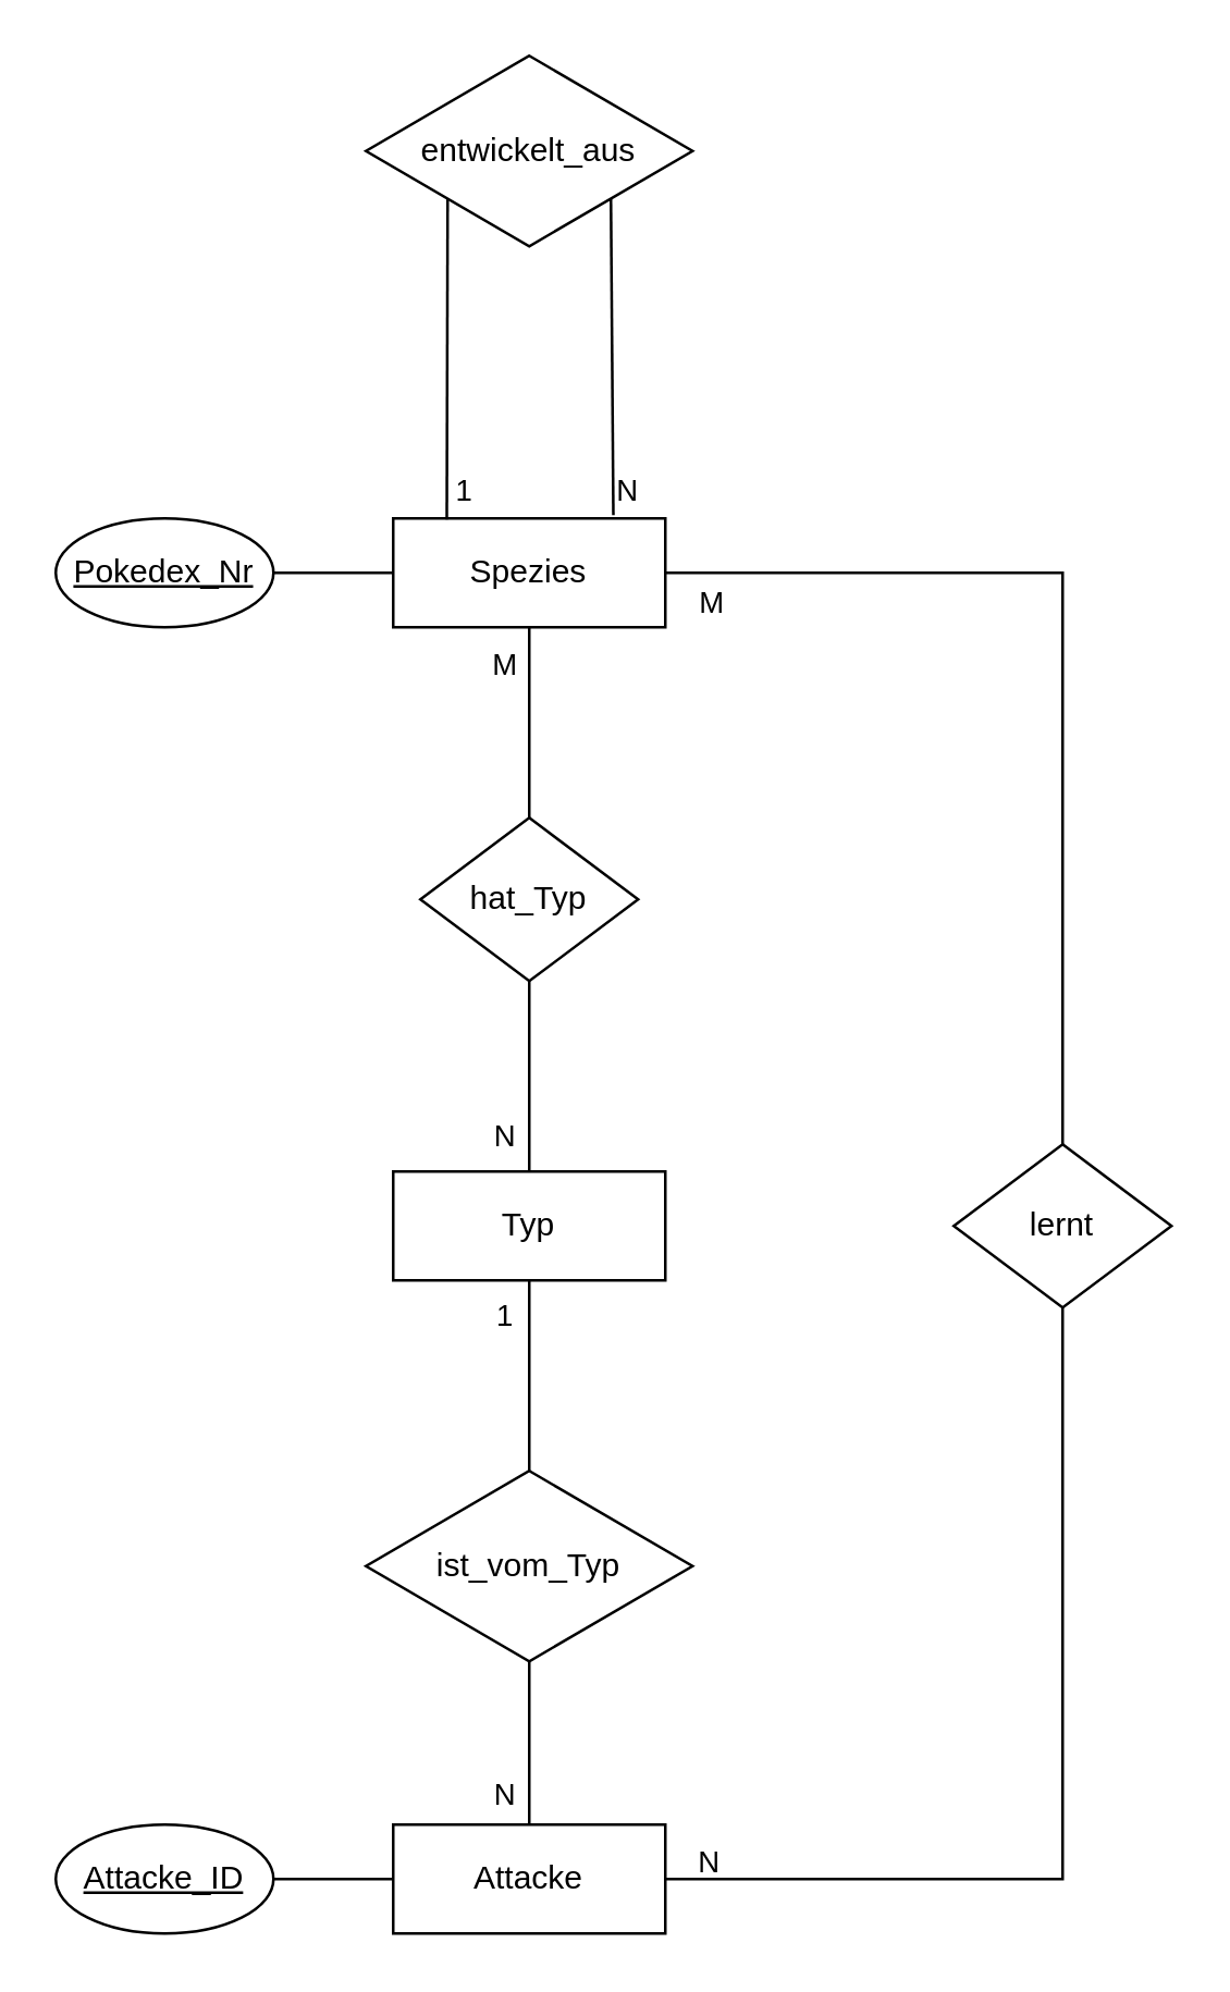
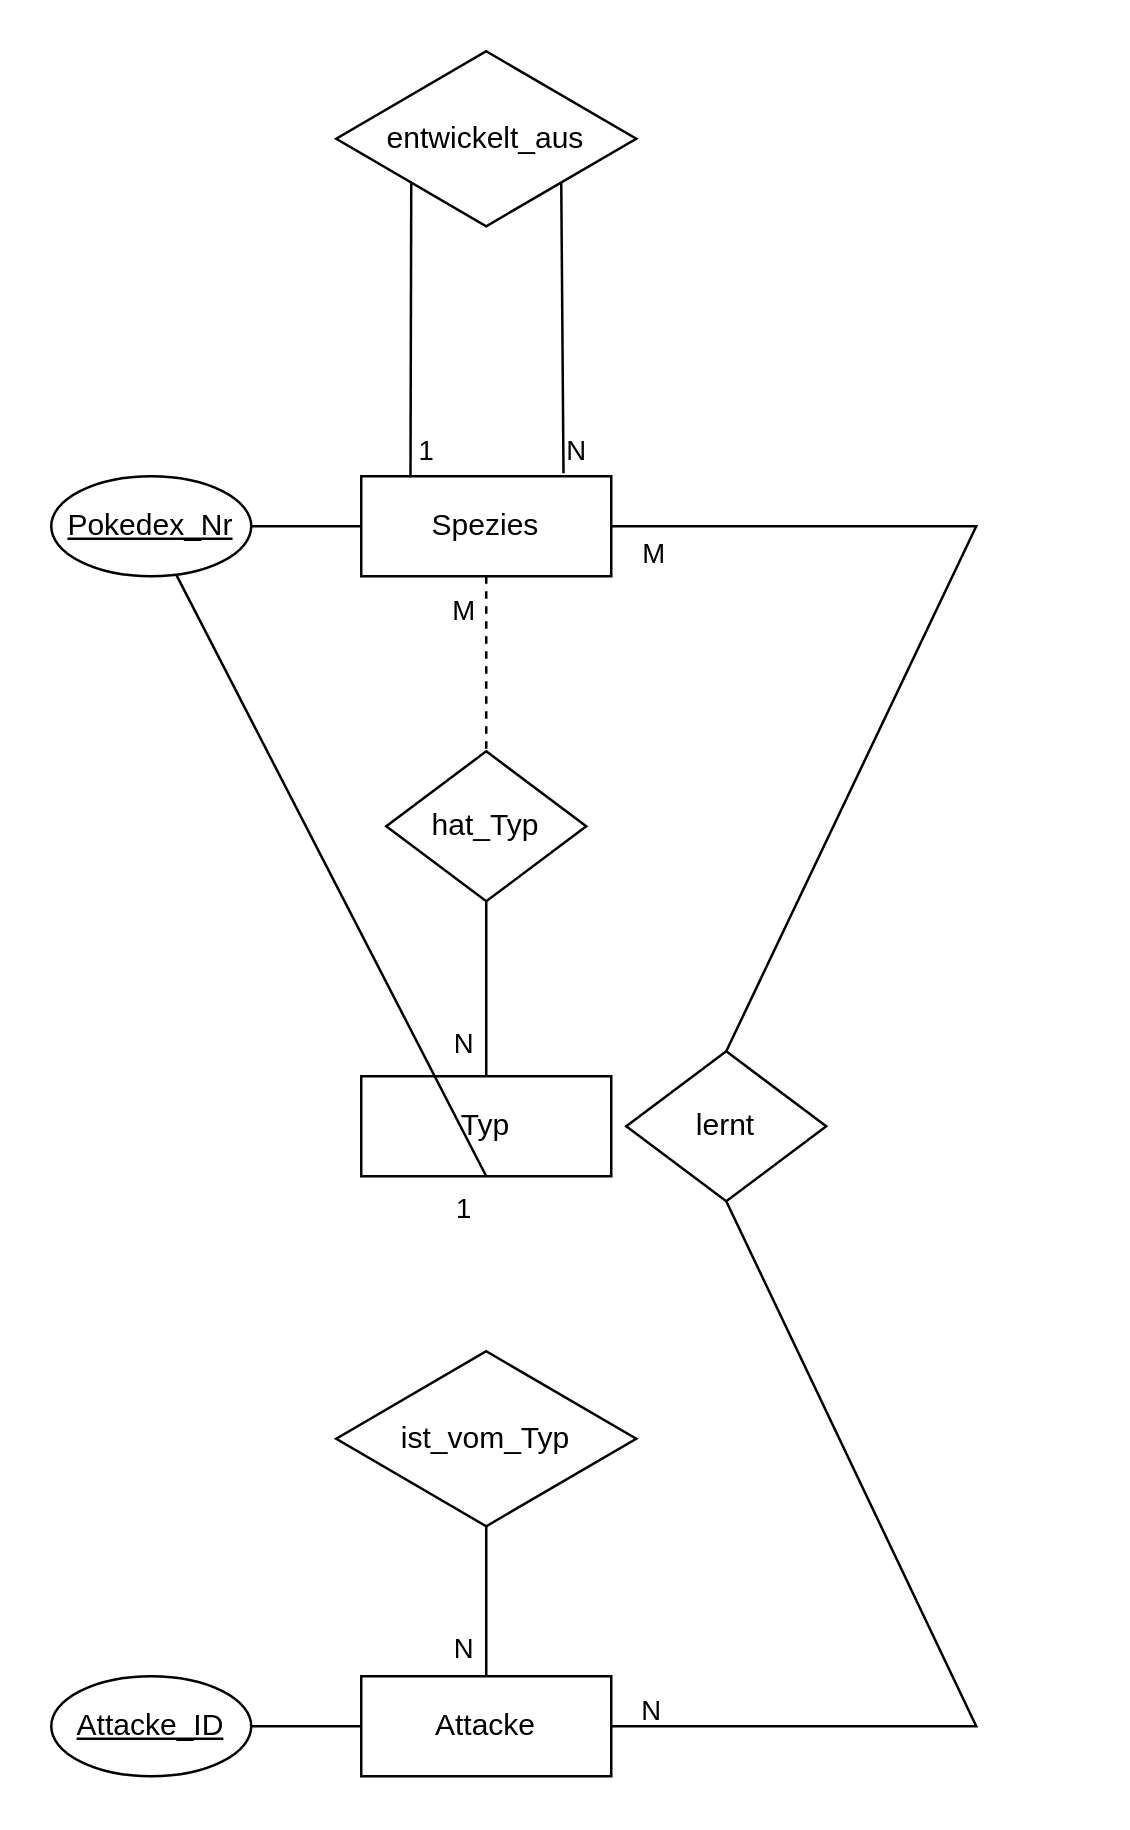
- <mxCell id="12" value="" style="endArrow=none;html=1;rounded=0;entryX=0.5;entryY=0;exitX=0.5;exitY=1;" parent="1" source="2" target="9" edge="1"><mxGeometry relative="1" as="geometry" /></mxCell>
+ <mxCell id="12" value="" style="endArrow=none;html=1;rounded=0;entryX=0.5;entryY=0;exitX=0.5;exitY=1;dashed=1;" parent="1" source="2" target="9" edge="1"><mxGeometry relative="1" as="geometry" /></mxCell>
- <mxCell id="14" value="lernt" style="shape=rhombus;perimeter=rhombusPerimeter;whiteSpace=wrap;html=1;align=center;" parent="1" vertex="1"><mxGeometry x="350" y="420" width="80" height="60" as="geometry" /></mxCell>
+ <mxCell id="14" value="lernt" style="shape=rhombus;perimeter=rhombusPerimeter;whiteSpace=wrap;html=1;align=center;" parent="1" vertex="1"><mxGeometry x="250" y="420" width="80" height="60" as="geometry" /></mxCell>
- <mxCell id="23" value="" style="endArrow=none;html=1;rounded=0;exitX=0.5;exitY=1;entryX=0.5;entryY=0;entryDx=0;entryDy=0;" parent="1" source="5" target="19" edge="1"><mxGeometry relative="1" as="geometry" /></mxCell>
+ <mxCell id="23" value="" style="endArrow=none;html=1;rounded=0;exitX=0.5;exitY=1;" parent="1" source="5" target="3" edge="1"><mxGeometry relative="1" as="geometry" /></mxCell>
